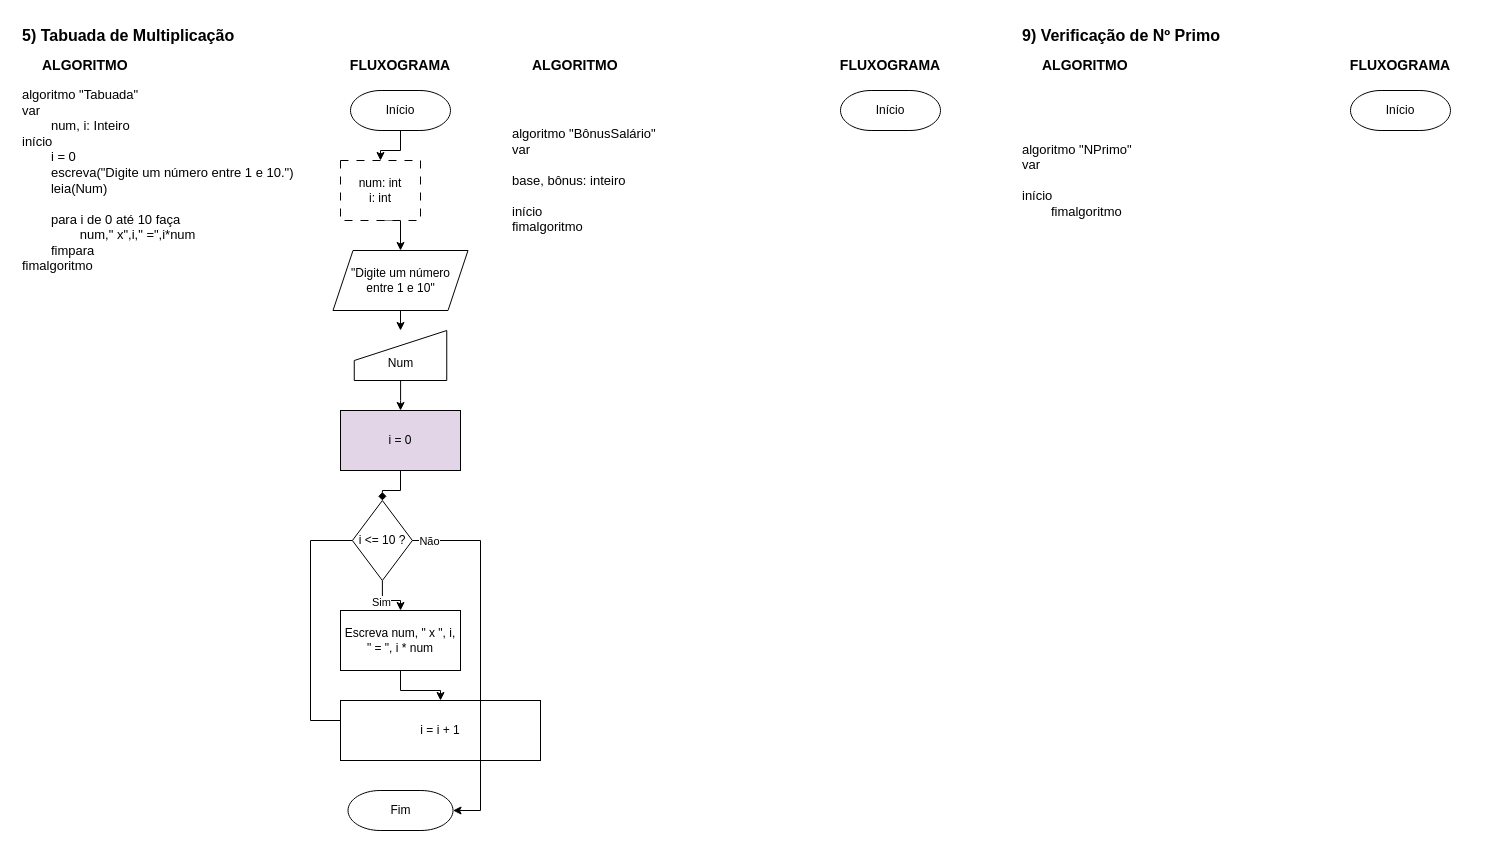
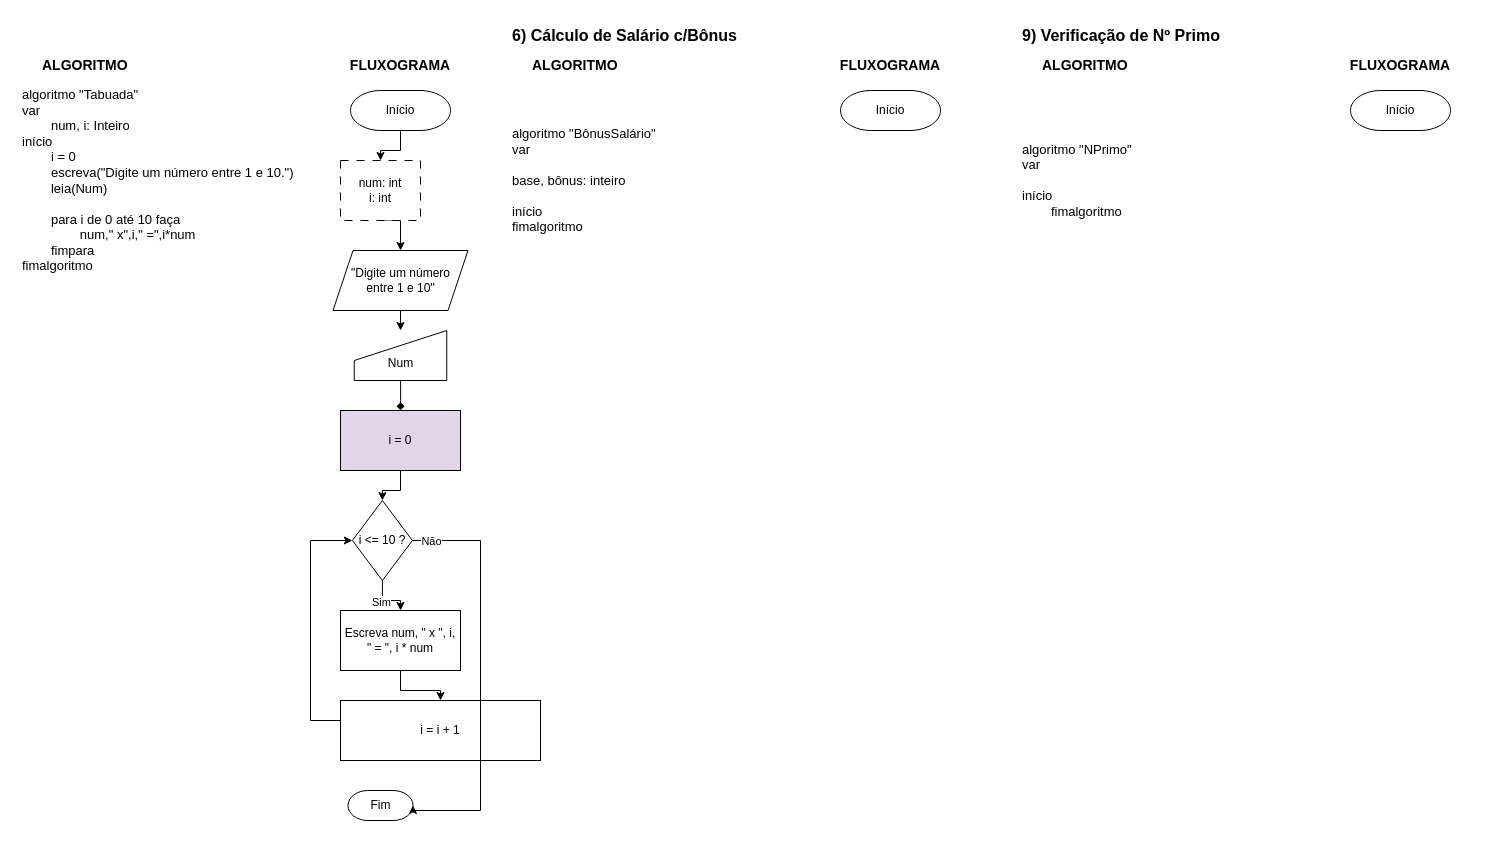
- <mxCell id="5" value="&lt;font style=&quot;font-size: 16px;&quot;&gt;&lt;b&gt;5) Tabuada de Multiplicação&lt;/b&gt;&lt;/font&gt;" style="text;html=1;align=left;verticalAlign=middle;whiteSpace=wrap;rounded=0;fontSize=14;" vertex="1" parent="1"><mxGeometry x="20" y="20" width="270" height="30" as="geometry" /></mxCell>
+ <mxCell id="29" value="&lt;font style=&quot;font-size: 16px;&quot;&gt;&lt;b&gt;6) Cálculo de Salário c/Bônus&lt;/b&gt;&lt;/font&gt;" style="text;html=1;align=left;verticalAlign=middle;whiteSpace=wrap;rounded=0;fontSize=14;" vertex="1" parent="1"><mxGeometry x="510" y="20" width="270" height="30" as="geometry" /></mxCell>
- <mxCell id="13" value="" style="edgeStyle=orthogonalEdgeStyle;rounded=0;orthogonalLoop=1;jettySize=auto;html=1;" edge="1" parent="1" source="14" target="16"><mxGeometry relative="1" as="geometry" /></mxCell>
+ <mxCell id="13" value="" style="edgeStyle=orthogonalEdgeStyle;rounded=0;orthogonalLoop=1;jettySize=auto;html=1;endArrow=diamond;" edge="1" parent="1" source="14" target="16"><mxGeometry relative="1" as="geometry" /></mxCell>
- <mxCell id="15" value="" style="edgeStyle=orthogonalEdgeStyle;rounded=0;orthogonalLoop=1;jettySize=auto;html=1;endArrow=diamond;" edge="1" parent="1" source="16" target="19"><mxGeometry relative="1" as="geometry" /></mxCell>
+ <mxCell id="15" value="" style="edgeStyle=orthogonalEdgeStyle;rounded=0;orthogonalLoop=1;jettySize=auto;html=1;" edge="1" parent="1" source="16" target="19"><mxGeometry relative="1" as="geometry" /></mxCell>
- <mxCell id="22" style="edgeStyle=orthogonalEdgeStyle;rounded=0;orthogonalLoop=1;jettySize=auto;html=1;entryX=0;entryY=0.5;entryDx=0;entryDy=0;endArrow=none;" edge="1" parent="1" source="23" target="19"><mxGeometry relative="1" as="geometry"><Array as="points"><mxPoint x="310" y="720" /><mxPoint x="310" y="540" /></Array></mxGeometry></mxCell>
+ <mxCell id="22" style="edgeStyle=orthogonalEdgeStyle;rounded=0;orthogonalLoop=1;jettySize=auto;html=1;entryX=0;entryY=0.5;entryDx=0;entryDy=0;" edge="1" parent="1" source="23" target="19"><mxGeometry relative="1" as="geometry"><Array as="points"><mxPoint x="310" y="720" /><mxPoint x="310" y="540" /></Array></mxGeometry></mxCell>
- <mxCell id="8" value="Fim" style="strokeWidth=1;html=1;shape=mxgraph.flowchart.terminator;whiteSpace=wrap;" vertex="1" parent="1"><mxGeometry x="347.51" y="790" width="105" height="40" as="geometry" /></mxCell>
+ <mxCell id="8" value="Fim" style="strokeWidth=1;html=1;shape=mxgraph.flowchart.terminator;whiteSpace=wrap;" vertex="1" parent="1"><mxGeometry x="347.51" y="790" width="65" height="30" as="geometry" /></mxCell>
